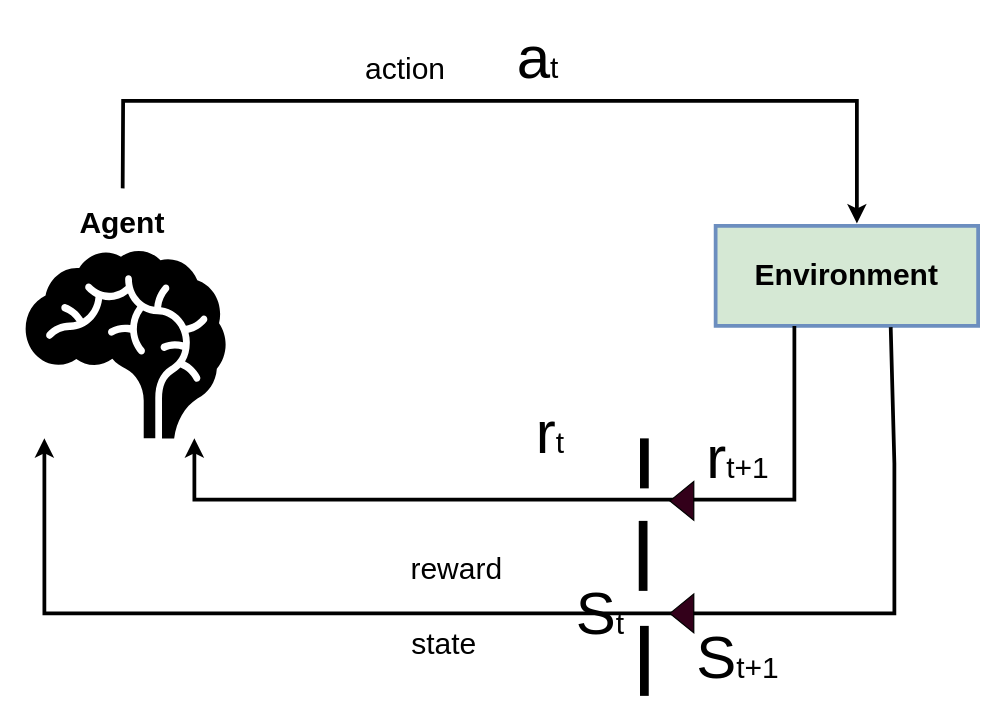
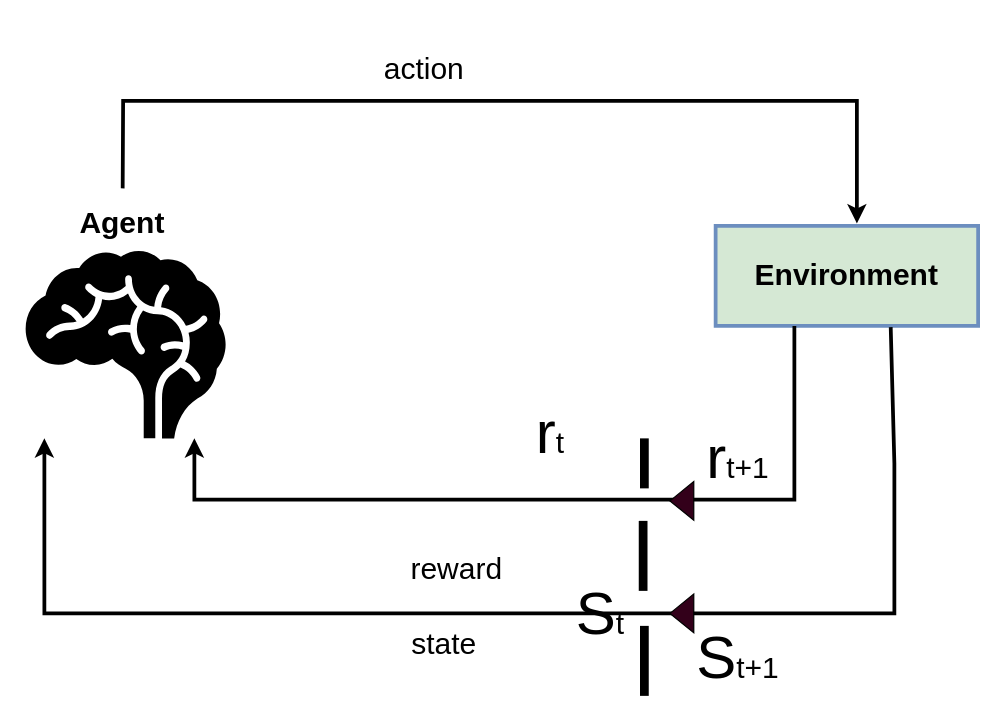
- <mxCell id="20" value="&lt;font style=&quot;font-size: 48px;&quot;&gt;a&lt;/font&gt;&lt;font style=&quot;font-size: 24px;&quot;&gt;t&lt;/font&gt;" style="text;strokeColor=none;align=center;fillColor=none;html=1;verticalAlign=middle;whiteSpace=wrap;rounded=0;fontSize=24;" vertex="1" parent="1"><mxGeometry x="395" y="20" width="70" height="50" as="geometry" /></mxCell>
- <mxCell id="19" value="action" style="text;strokeColor=none;align=center;fillColor=none;html=1;verticalAlign=middle;whiteSpace=wrap;rounded=0;fontSize=24;" vertex="1" parent="1"><mxGeometry x="294" y="40" width="60" height="30" as="geometry" /></mxCell>
+ <mxCell id="19" value="action" style="text;strokeColor=none;align=center;fillColor=none;html=1;verticalAlign=middle;whiteSpace=wrap;rounded=0;fontSize=24;" vertex="1" parent="1"><mxGeometry x="309" y="40" width="60" height="30" as="geometry" /></mxCell>
